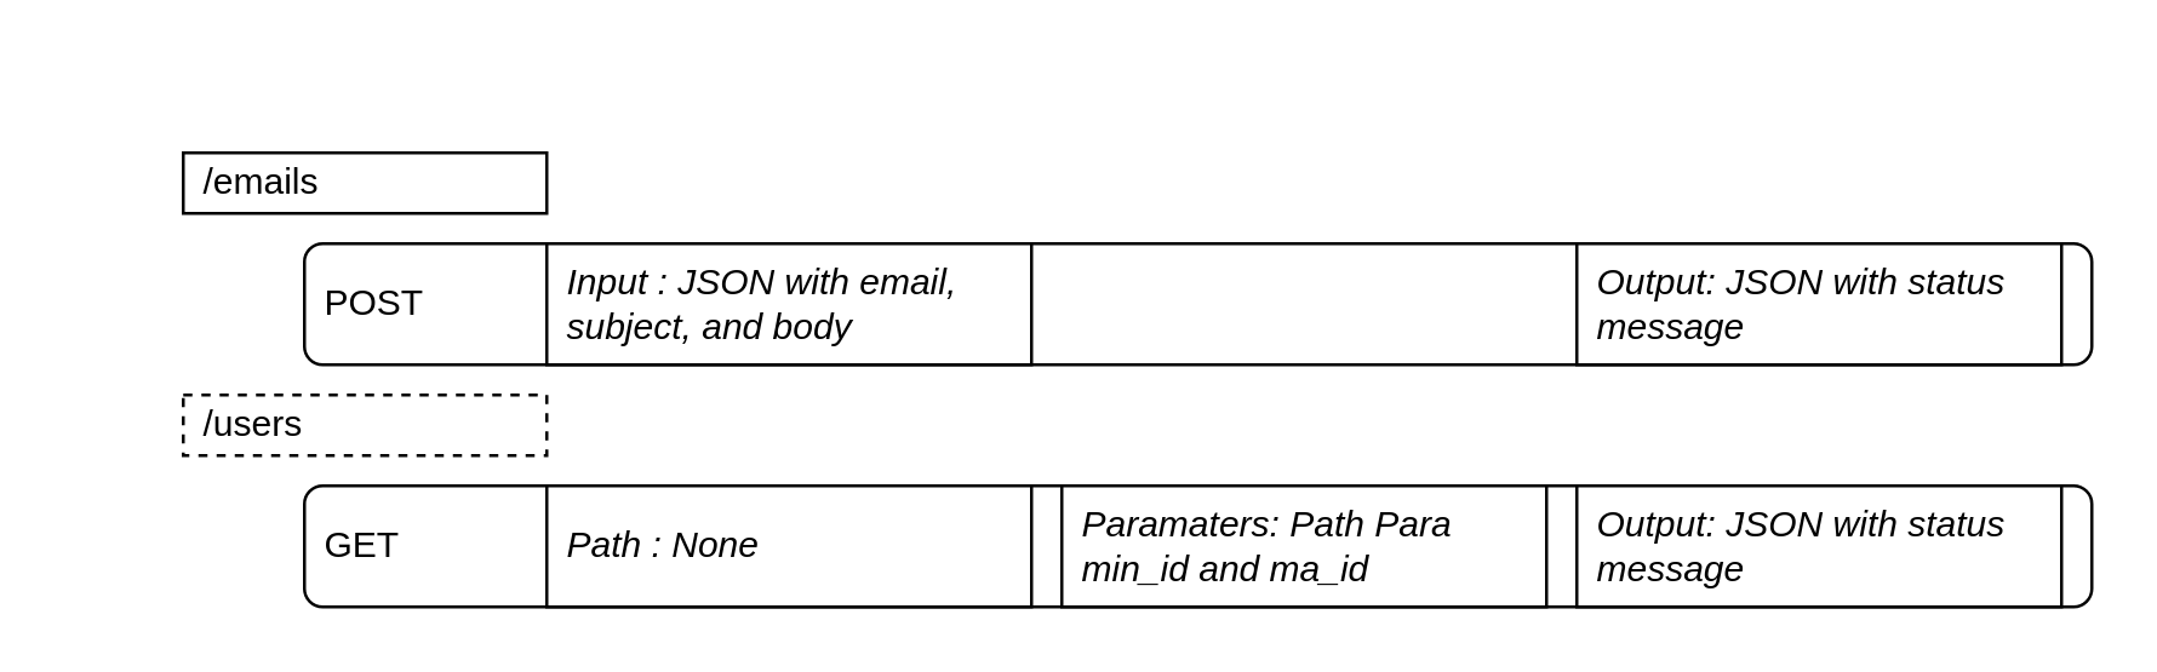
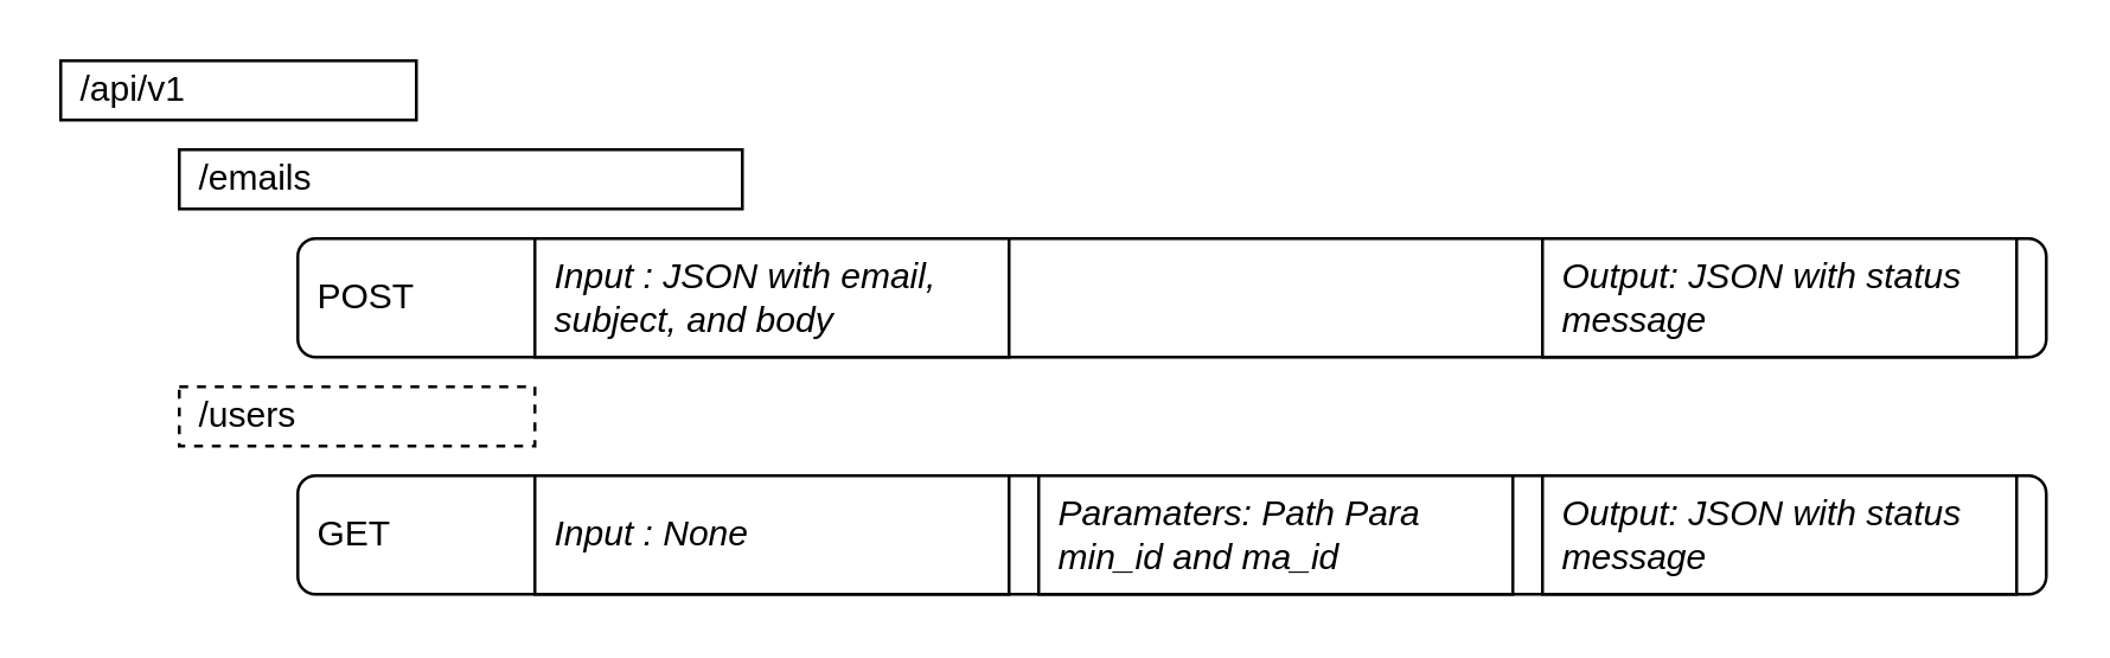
+ <mxCell id="2" value="/api/v1" style="rounded=0;whiteSpace=wrap;html=1;align=left;spacingBottom=5;spacingLeft=5;spacingRight=5;spacingTop=5;" vertex="1" parent="1"><mxGeometry x="20" y="20" width="120" height="20" as="geometry" /></mxCell>
- <mxCell id="3" value="/emails" style="rounded=0;whiteSpace=wrap;html=1;align=left;spacingBottom=5;spacingLeft=5;spacingRight=5;spacingTop=5;" vertex="1" parent="1"><mxGeometry x="60" y="50" width="120" height="20" as="geometry" /></mxCell>
+ <mxCell id="3" value="/emails" style="rounded=0;whiteSpace=wrap;html=1;align=left;spacingBottom=5;spacingLeft=5;spacingRight=5;spacingTop=5;" vertex="1" parent="1"><mxGeometry x="60" y="50" width="190" height="20" as="geometry" /></mxCell>
- <mxCell id="9" value="Path : None" style="rounded=0;whiteSpace=wrap;html=1;fontStyle=2;align=left;spacingLeft=5;spacingRight=5;" vertex="1" parent="1"><mxGeometry x="180" y="160" width="160" height="40" as="geometry" /></mxCell>
+ <mxCell id="9" value="Input : None" style="rounded=0;whiteSpace=wrap;html=1;fontStyle=2;align=left;spacingLeft=5;spacingRight=5;" vertex="1" parent="1"><mxGeometry x="180" y="160" width="160" height="40" as="geometry" /></mxCell>
